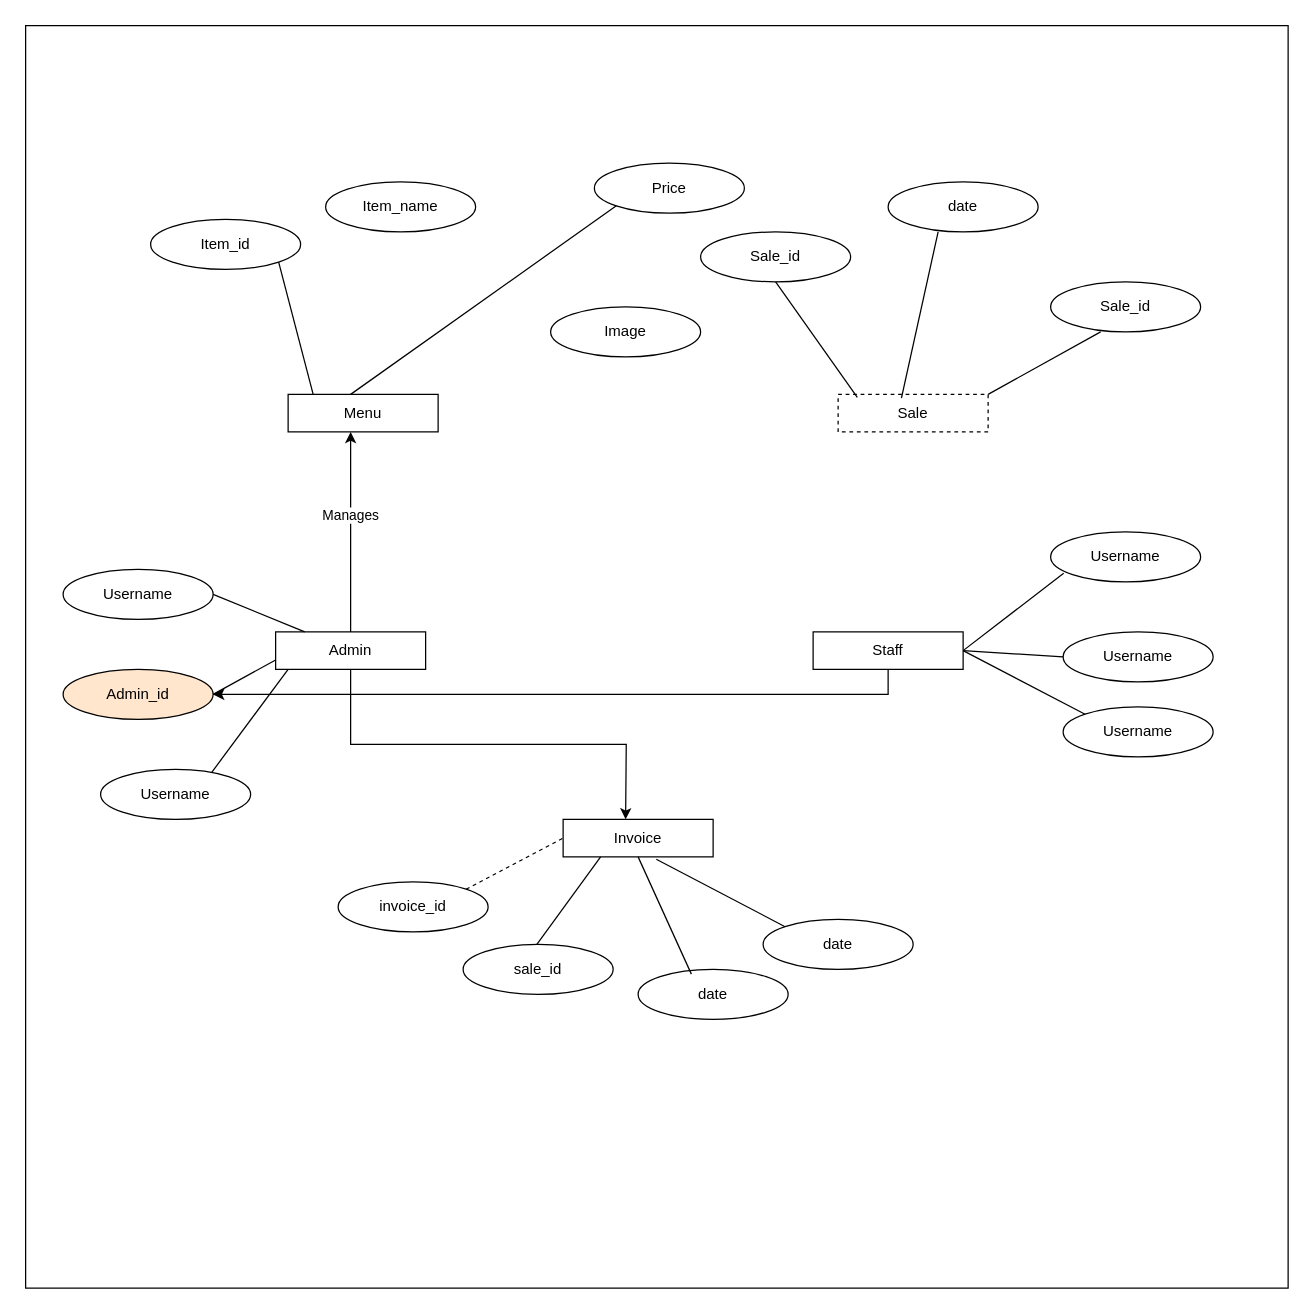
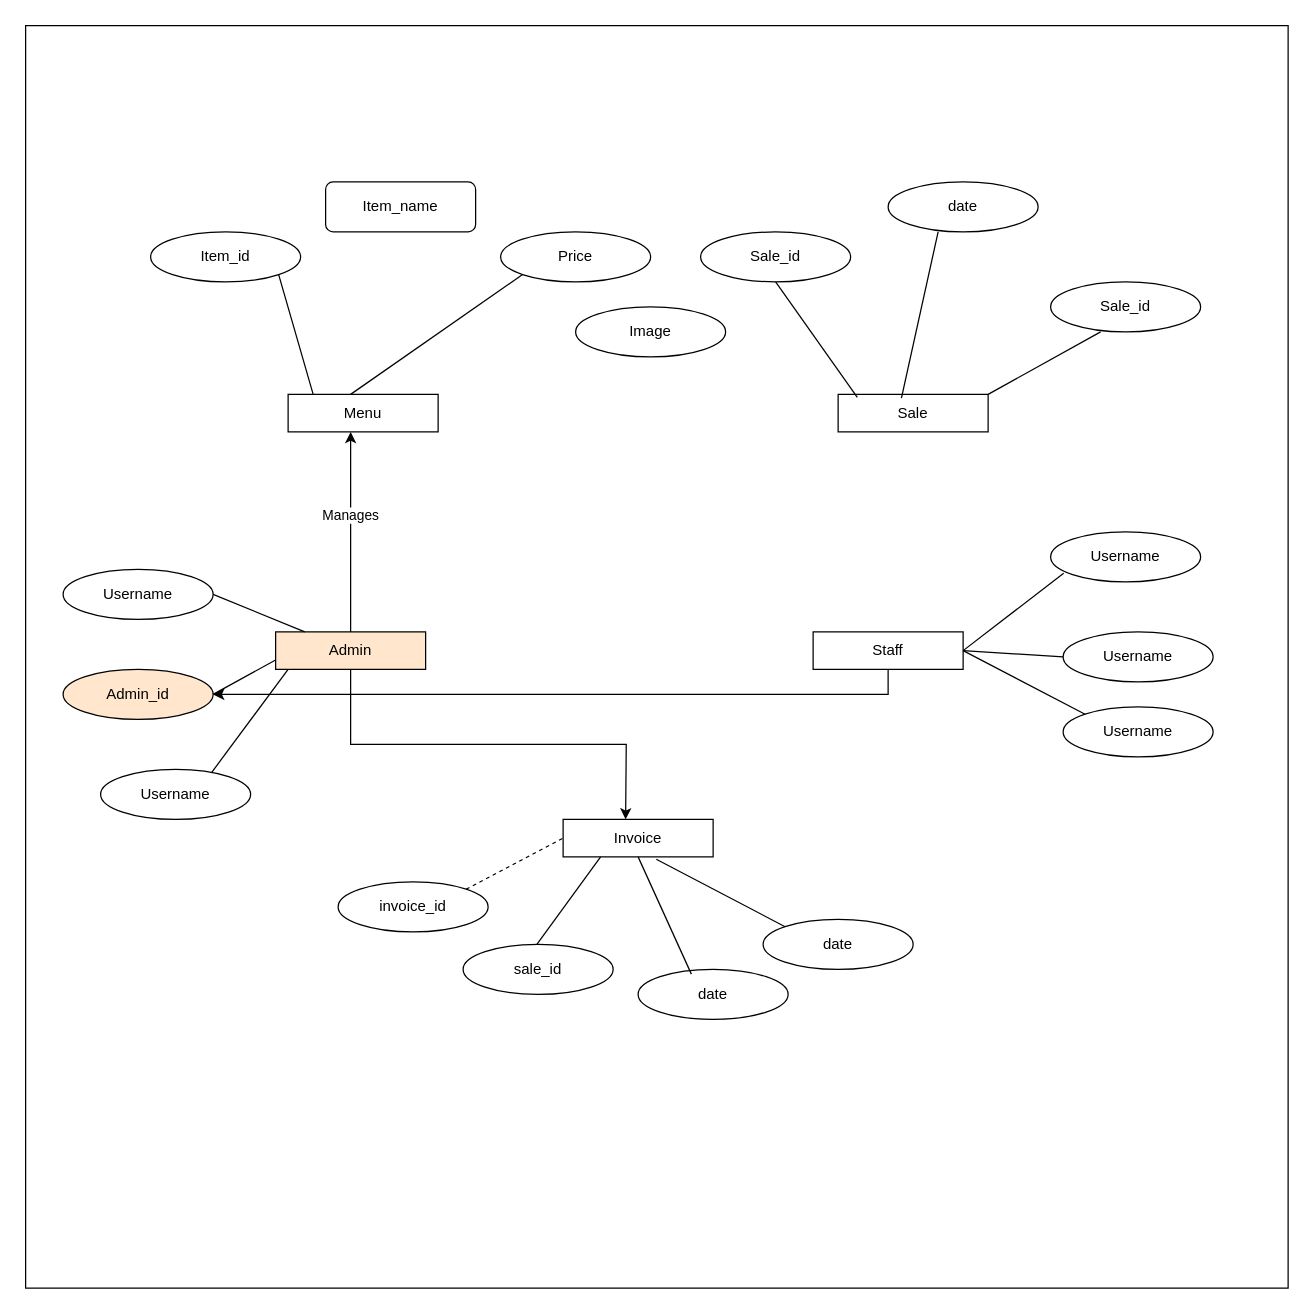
- <mxCell id="6" value="Price" style="ellipse;whiteSpace=wrap;html=1;" vertex="1" parent="1"><mxGeometry x="475" y="130" width="120" height="40" as="geometry" /></mxCell>
+ <mxCell id="6" value="Price" style="ellipse;whiteSpace=wrap;html=1;" vertex="1" parent="1"><mxGeometry x="400" y="185" width="120" height="40" as="geometry" /></mxCell>
- <mxCell id="7" value="Item_name" style="ellipse;whiteSpace=wrap;html=1;" vertex="1" parent="1"><mxGeometry x="260" y="145" width="120" height="40" as="geometry" /></mxCell>
+ <mxCell id="7" value="Item_name" style="whiteSpace=wrap;html=1;rounded=1;" vertex="1" parent="1"><mxGeometry x="260" y="145" width="120" height="40" as="geometry" /></mxCell>
- <mxCell id="4" value="Item_id" style="ellipse;whiteSpace=wrap;html=1;" vertex="1" parent="1"><mxGeometry x="120" y="175" width="120" height="40" as="geometry" /></mxCell>
+ <mxCell id="4" value="Item_id" style="ellipse;whiteSpace=wrap;html=1;" vertex="1" parent="1"><mxGeometry x="120" y="185" width="120" height="40" as="geometry" /></mxCell>
- <mxCell id="5" value="Image" style="ellipse;whiteSpace=wrap;html=1;" vertex="1" parent="1"><mxGeometry x="440" y="245" width="120" height="40" as="geometry" /></mxCell>
+ <mxCell id="5" value="Image" style="ellipse;whiteSpace=wrap;html=1;" vertex="1" parent="1"><mxGeometry x="460" y="245" width="120" height="40" as="geometry" /></mxCell>
- <mxCell id="10" value="Sale" style="rounded=0;whiteSpace=wrap;html=1;dashed=1;" vertex="1" parent="1"><mxGeometry x="670" y="315" width="120" height="30" as="geometry" /></mxCell>
+ <mxCell id="10" value="Sale" style="rounded=0;whiteSpace=wrap;html=1;" vertex="1" parent="1"><mxGeometry x="670" y="315" width="120" height="30" as="geometry" /></mxCell>
- <mxCell id="20" value="Admin" style="rounded=0;whiteSpace=wrap;html=1;" vertex="1" parent="1"><mxGeometry x="220" y="505" width="120" height="30" as="geometry" /></mxCell>
+ <mxCell id="20" value="Admin" style="rounded=0;whiteSpace=wrap;html=1;fillColor=#ffe6cc;" vertex="1" parent="1"><mxGeometry x="220" y="505" width="120" height="30" as="geometry" /></mxCell>
